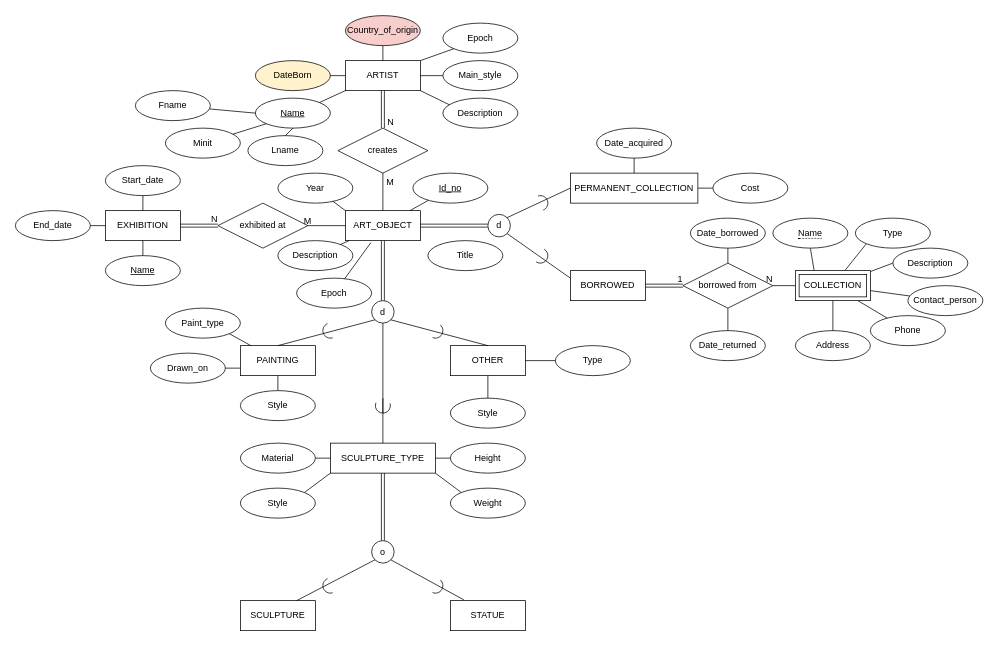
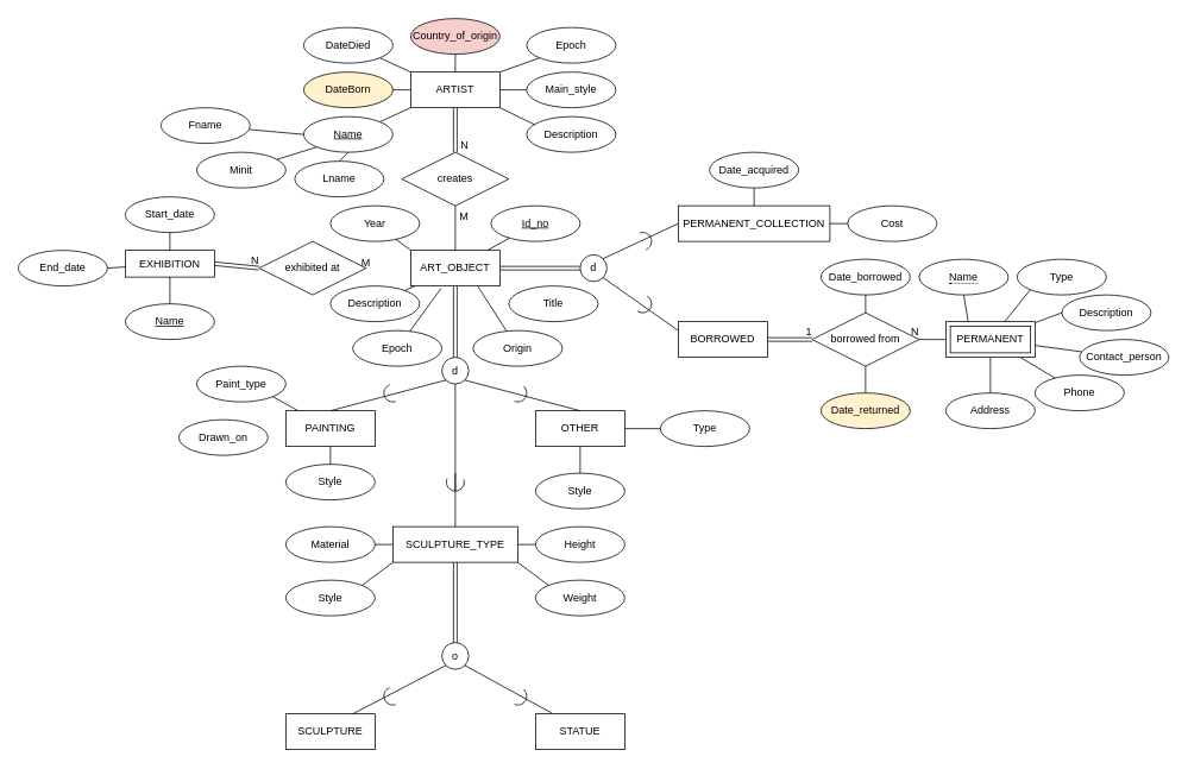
+ <mxCell id="12" value="DateDied" style="ellipse;whiteSpace=wrap;html=1;align=center;" parent="1" vertex="1"><mxGeometry x="340" y="30" width="100" height="40" as="geometry" /></mxCell>
+ <mxCell id="22" value="" style="endArrow=none;html=1;rounded=0;exitX=0;exitY=0;exitDx=0;exitDy=0;entryX=1;entryY=1;entryDx=0;entryDy=0;" parent="1" source="8" target="12" edge="1"><mxGeometry relative="1" as="geometry"><mxPoint x="451" y="118" as="sourcePoint" /><mxPoint x="480" y="120" as="targetPoint" /></mxGeometry></mxCell>
- <mxCell id="82" value="EXHIBITION" style="whiteSpace=wrap;html=1;align=center;fontSize=12;" parent="1" vertex="1"><mxGeometry x="140" y="280" width="100" height="40" as="geometry" /></mxCell>
+ <mxCell id="82" value="EXHIBITION" style="whiteSpace=wrap;html=1;align=center;fontSize=12;" parent="1" vertex="1"><mxGeometry x="140" y="280" width="100" height="30" as="geometry" /></mxCell>
- <mxCell id="90" value="" style="endArrow=none;html=1;rounded=0;fontSize=12;entryX=0;entryY=0.5;entryDx=0;entryDy=0;exitX=1;exitY=0.5;exitDx=0;exitDy=0;" parent="1" source="85" target="2" edge="1"><mxGeometry relative="1" as="geometry"><mxPoint x="210" y="340" as="sourcePoint" /><mxPoint x="370" y="340" as="targetPoint" /></mxGeometry></mxCell>
+ <mxCell id="115" value="" style="endArrow=none;html=1;rounded=0;fontSize=12;exitX=0.75;exitY=1;exitDx=0;exitDy=0;" parent="1" source="2" target="112" edge="1"><mxGeometry relative="1" as="geometry"><mxPoint x="540" y="350" as="sourcePoint" /><mxPoint x="700" y="350" as="targetPoint" /></mxGeometry></mxCell>
- <mxCell id="123" value="COLLECTION" style="shape=ext;margin=3;double=1;whiteSpace=wrap;html=1;align=center;" vertex="1" parent="1"><mxGeometry x="1060" y="360" width="100" height="40" as="geometry" /></mxCell>
+ <mxCell id="123" value="PERMANENT" style="shape=ext;margin=3;double=1;whiteSpace=wrap;html=1;align=center;" vertex="1" parent="1"><mxGeometry x="1060" y="360" width="100" height="40" as="geometry" /></mxCell>
+ <mxCell id="112" value="Origin" style="ellipse;whiteSpace=wrap;html=1;align=center;" parent="1" vertex="1"><mxGeometry x="530" y="370" width="100" height="40" as="geometry" /></mxCell>
- <mxCell id="75" value="Date_returned" style="ellipse;whiteSpace=wrap;html=1;align=center;fontSize=12;" parent="1" vertex="1"><mxGeometry x="920" y="440" width="100" height="40" as="geometry" /></mxCell>
+ <mxCell id="75" value="Date_returned" style="ellipse;whiteSpace=wrap;html=1;align=center;fontSize=12;fillColor=#fff2cc;" parent="1" vertex="1"><mxGeometry x="920" y="440" width="100" height="40" as="geometry" /></mxCell>
- <mxCell id="42" value="" style="endArrow=none;html=1;rounded=0;exitX=1;exitY=0.5;exitDx=0;exitDy=0;entryX=0;entryY=0.75;entryDx=0;entryDy=0;" parent="1" source="34" target="6" edge="1"><mxGeometry relative="1" as="geometry"><mxPoint x="200" y="560" as="sourcePoint" /><mxPoint x="360" y="560" as="targetPoint" /></mxGeometry></mxCell>
